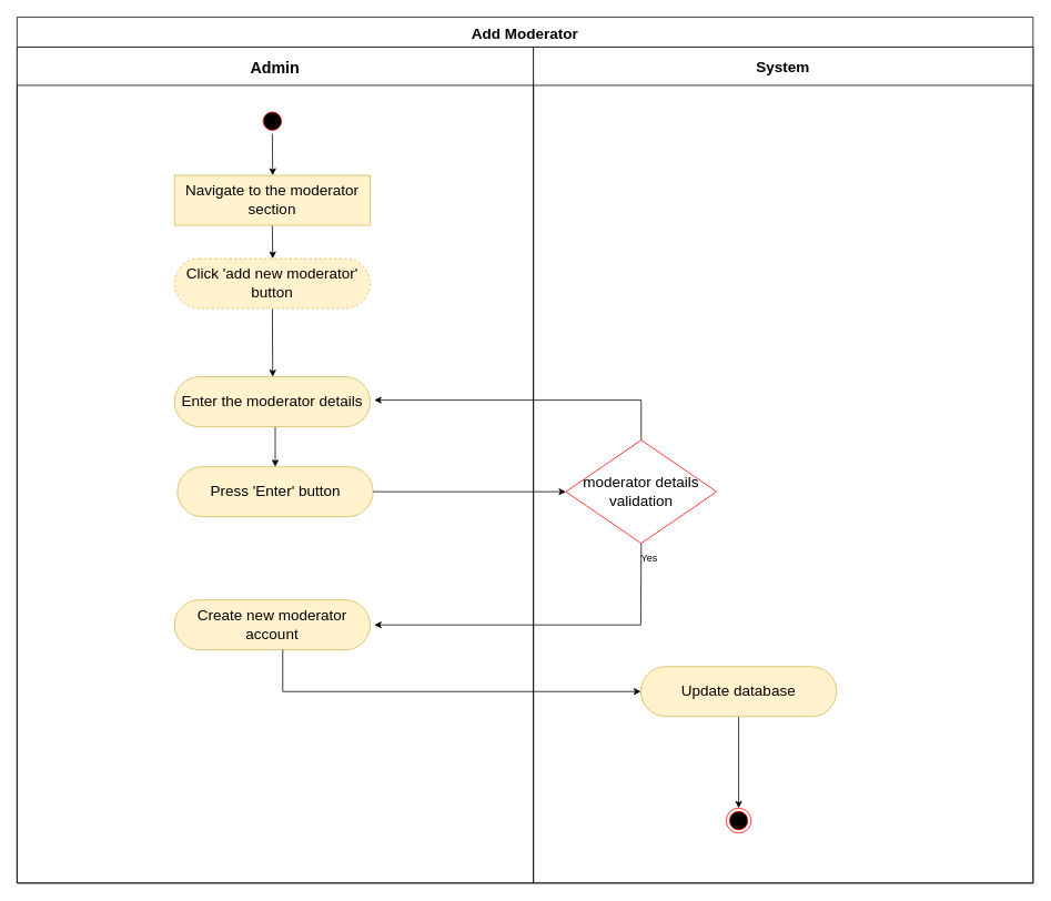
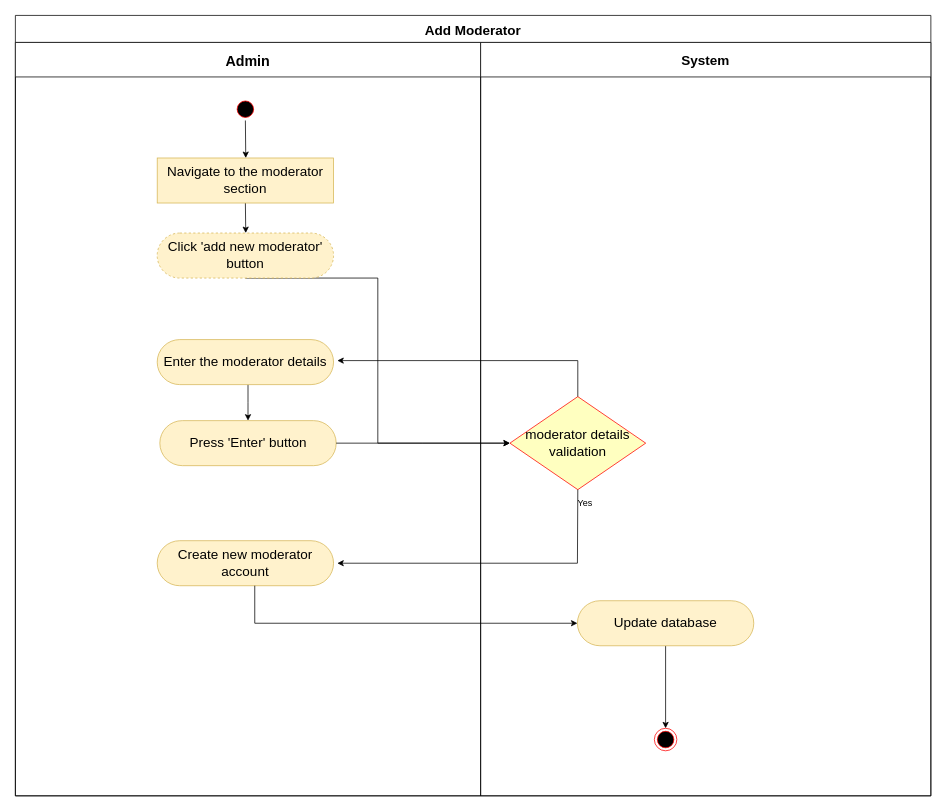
- <mxCell id="8" style="edgeStyle=elbowEdgeStyle;rounded=0;orthogonalLoop=1;jettySize=auto;html=1;exitX=0.5;exitY=1;exitDx=0;exitDy=0;entryX=0.5;entryY=0;entryDx=0;entryDy=0;" edge="1" parent="3" source="9" target="11"><mxGeometry relative="1" as="geometry" /></mxCell>
+ <mxCell id="8" style="edgeStyle=elbowEdgeStyle;rounded=0;orthogonalLoop=1;jettySize=auto;html=1;exitX=0.5;exitY=1;exitDx=0;exitDy=0;" edge="1" parent="3" source="9" target="15"><mxGeometry relative="1" as="geometry" /></mxCell>
- <mxCell id="15" value="moderator details validation" style="rhombus;whiteSpace=wrap;html=1;fillColor=#ffffff;strokeColor=#ff0000;fontSize=18;" vertex="1" parent="14"><mxGeometry x="39" y="472" width="181" height="124" as="geometry" /></mxCell>
+ <mxCell id="15" value="moderator details validation" style="rhombus;whiteSpace=wrap;html=1;fillColor=#ffffc0;strokeColor=#ff0000;fontSize=18;" vertex="1" parent="14"><mxGeometry x="39" y="472" width="181" height="124" as="geometry" /></mxCell>
